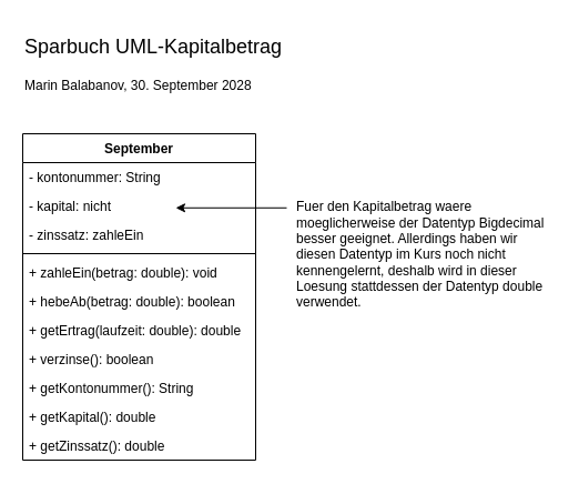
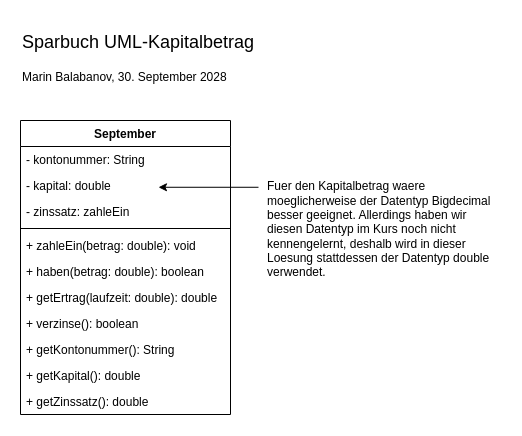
- <mxCell id="4" value="- kapital: nicht" style="text;strokeColor=none;fillColor=none;align=left;verticalAlign=top;spacingLeft=4;spacingRight=4;overflow=hidden;rotatable=0;points=[[0,0.5],[1,0.5]];portConstraint=eastwest;" parent="2" vertex="1"><mxGeometry y="52" width="210" height="26" as="geometry" /></mxCell>
+ <mxCell id="4" value="- kapital: double" style="text;strokeColor=none;fillColor=none;align=left;verticalAlign=top;spacingLeft=4;spacingRight=4;overflow=hidden;rotatable=0;points=[[0,0.5],[1,0.5]];portConstraint=eastwest;" parent="2" vertex="1"><mxGeometry y="52" width="210" height="26" as="geometry" /></mxCell>
- <mxCell id="8" value="+ hebeAb(betrag: double): boolean" style="text;strokeColor=none;fillColor=none;align=left;verticalAlign=top;spacingLeft=4;spacingRight=4;overflow=hidden;rotatable=0;points=[[0,0.5],[1,0.5]];portConstraint=eastwest;" parent="2" vertex="1"><mxGeometry y="138" width="210" height="26" as="geometry" /></mxCell>
+ <mxCell id="8" value="+ haben(betrag: double): boolean" style="text;strokeColor=none;fillColor=none;align=left;verticalAlign=top;spacingLeft=4;spacingRight=4;overflow=hidden;rotatable=0;points=[[0,0.5],[1,0.5]];portConstraint=eastwest;" parent="2" vertex="1"><mxGeometry y="138" width="210" height="26" as="geometry" /></mxCell>
